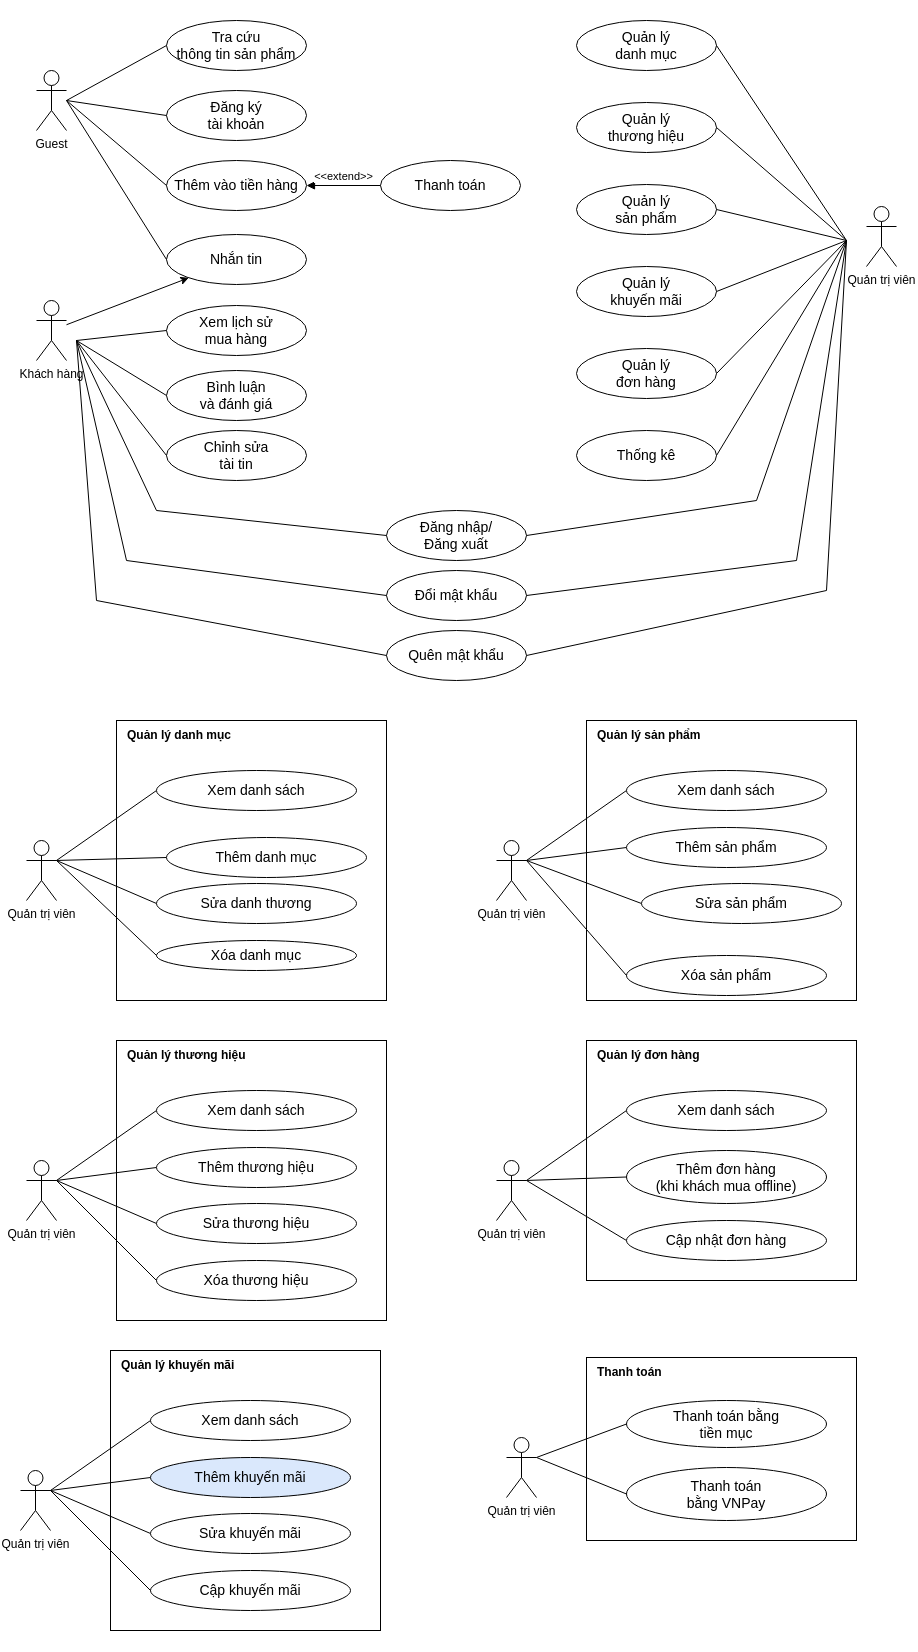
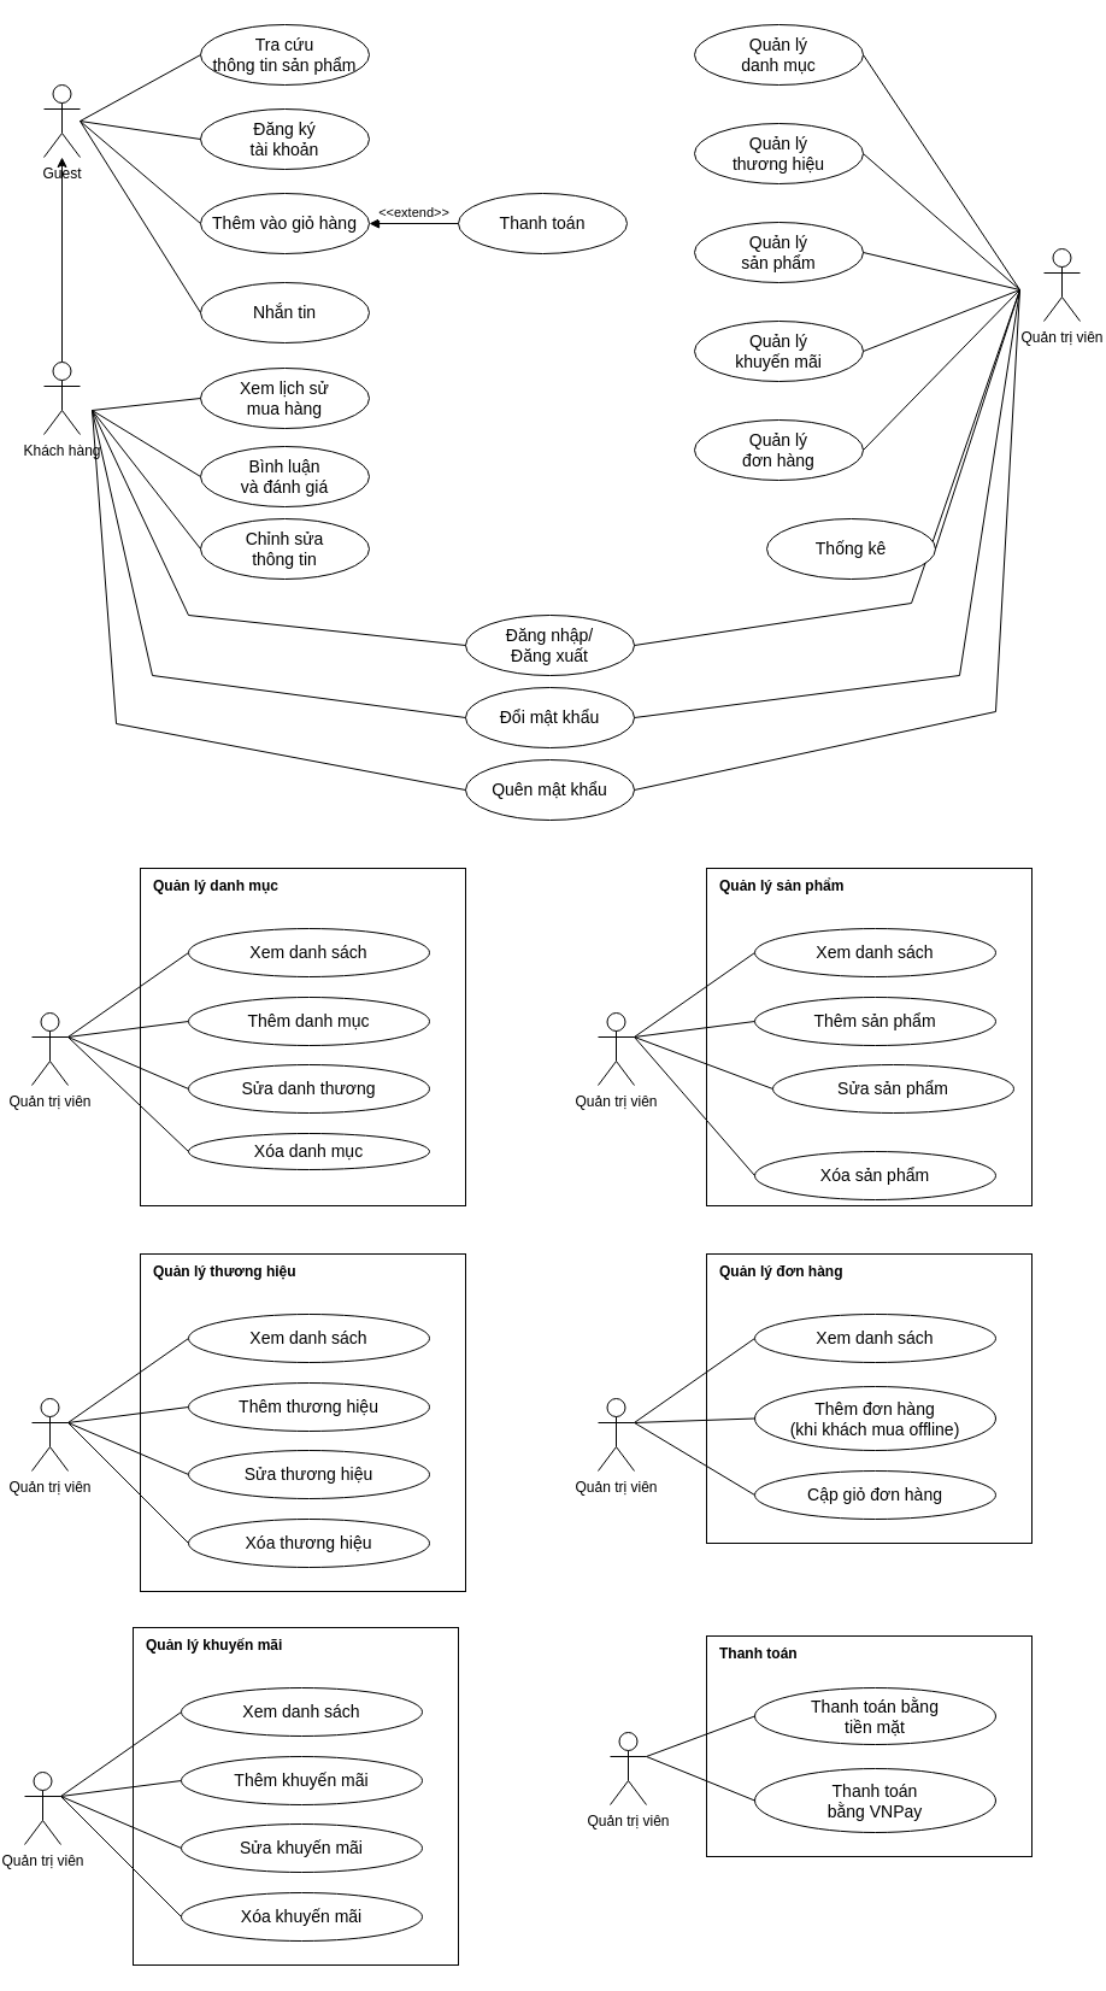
- <mxCell id="12" value="Thêm vào tiền hàng" style="ellipse;whiteSpace=wrap;html=1;fontSize=14;" parent="1" vertex="1"><mxGeometry x="166" y="160" width="140" height="50" as="geometry" /></mxCell>
+ <mxCell id="12" value="Thêm vào giỏ hàng" style="ellipse;whiteSpace=wrap;html=1;fontSize=14;" parent="1" vertex="1"><mxGeometry x="166" y="160" width="140" height="50" as="geometry" /></mxCell>
- <mxCell id="4" value="" style="rounded=0;orthogonalLoop=1;jettySize=auto;html=1;" parent="1" source="5" target="83" edge="1"><mxGeometry relative="1" as="geometry" /></mxCell>
+ <mxCell id="4" value="" style="rounded=0;orthogonalLoop=1;jettySize=auto;html=1;" parent="1" source="5" target="7" edge="1"><mxGeometry relative="1" as="geometry" /></mxCell>
- <mxCell id="14" value="Chỉnh sửa&lt;br&gt;tài tin" style="ellipse;whiteSpace=wrap;html=1;fontSize=14;" parent="1" vertex="1"><mxGeometry x="166" y="430" width="140" height="50" as="geometry" /></mxCell>
+ <mxCell id="14" value="Chỉnh sửa&lt;br&gt;thông tin" style="ellipse;whiteSpace=wrap;html=1;fontSize=14;" parent="1" vertex="1"><mxGeometry x="166" y="430" width="140" height="50" as="geometry" /></mxCell>
- <mxCell id="41" value="Thống kê" style="ellipse;whiteSpace=wrap;html=1;fontSize=14;" parent="1" vertex="1"><mxGeometry x="576" y="430" width="140" height="50" as="geometry" /></mxCell>
+ <mxCell id="41" value="Thống kê" style="ellipse;whiteSpace=wrap;html=1;fontSize=14;" parent="1" vertex="1"><mxGeometry x="636" y="430" width="140" height="50" as="geometry" /></mxCell>
- <mxCell id="44" value="Thêm danh mục" style="ellipse;whiteSpace=wrap;html=1;fontSize=14;" parent="1" vertex="1"><mxGeometry x="166" y="837" width="200" height="40" as="geometry" /></mxCell>
+ <mxCell id="44" value="Thêm danh mục" style="ellipse;whiteSpace=wrap;html=1;fontSize=14;" parent="1" vertex="1"><mxGeometry x="156" y="827" width="200" height="40" as="geometry" /></mxCell>
- <mxCell id="78" value="Cập nhật đơn hàng" style="ellipse;whiteSpace=wrap;html=1;fontSize=14;" parent="1" vertex="1"><mxGeometry x="626" y="1220" width="200" height="40" as="geometry" /></mxCell>
+ <mxCell id="78" value="Cập giỏ đơn hàng" style="ellipse;whiteSpace=wrap;html=1;fontSize=14;" parent="1" vertex="1"><mxGeometry x="626" y="1220" width="200" height="40" as="geometry" /></mxCell>
- <mxCell id="102" value="Thanh toán bằng&lt;br&gt;tiền mục" style="ellipse;whiteSpace=wrap;html=1;fontSize=14;" vertex="1" parent="1"><mxGeometry x="626" y="1400" width="200" height="47" as="geometry" /></mxCell>
+ <mxCell id="102" value="Thanh toán bằng&lt;br&gt;tiền mặt" style="ellipse;whiteSpace=wrap;html=1;fontSize=14;" vertex="1" parent="1"><mxGeometry x="626" y="1400" width="200" height="47" as="geometry" /></mxCell>
- <mxCell id="91" value="Thêm khuyến mãi" style="ellipse;whiteSpace=wrap;html=1;fontSize=14;fillColor=#dae8fc;" vertex="1" parent="1"><mxGeometry x="150" y="1457" width="200" height="40" as="geometry" /></mxCell>
+ <mxCell id="91" value="Thêm khuyến mãi" style="ellipse;whiteSpace=wrap;html=1;fontSize=14;" vertex="1" parent="1"><mxGeometry x="150" y="1457" width="200" height="40" as="geometry" /></mxCell>
- <mxCell id="94" value="Cập khuyến mãi" style="ellipse;whiteSpace=wrap;html=1;fontSize=14;" vertex="1" parent="1"><mxGeometry x="150" y="1570" width="200" height="40" as="geometry" /></mxCell>
+ <mxCell id="94" value="Xóa khuyến mãi" style="ellipse;whiteSpace=wrap;html=1;fontSize=14;" vertex="1" parent="1"><mxGeometry x="150" y="1570" width="200" height="40" as="geometry" /></mxCell>
